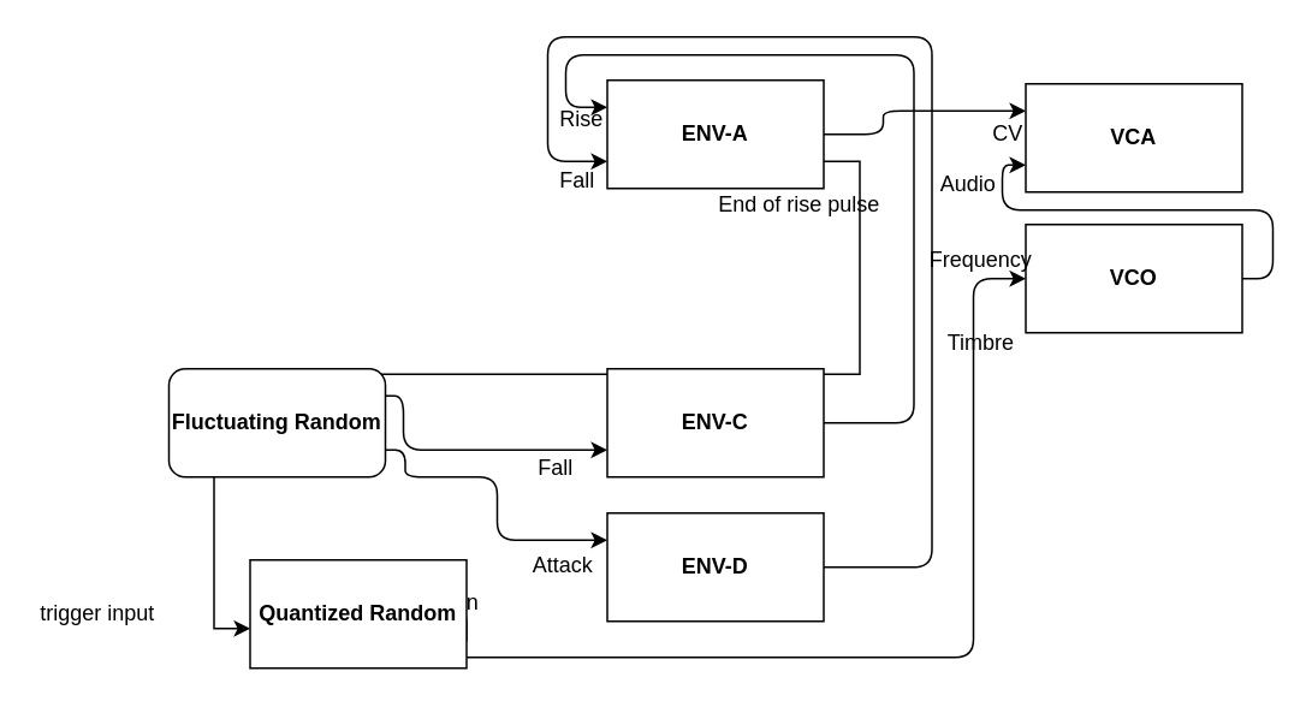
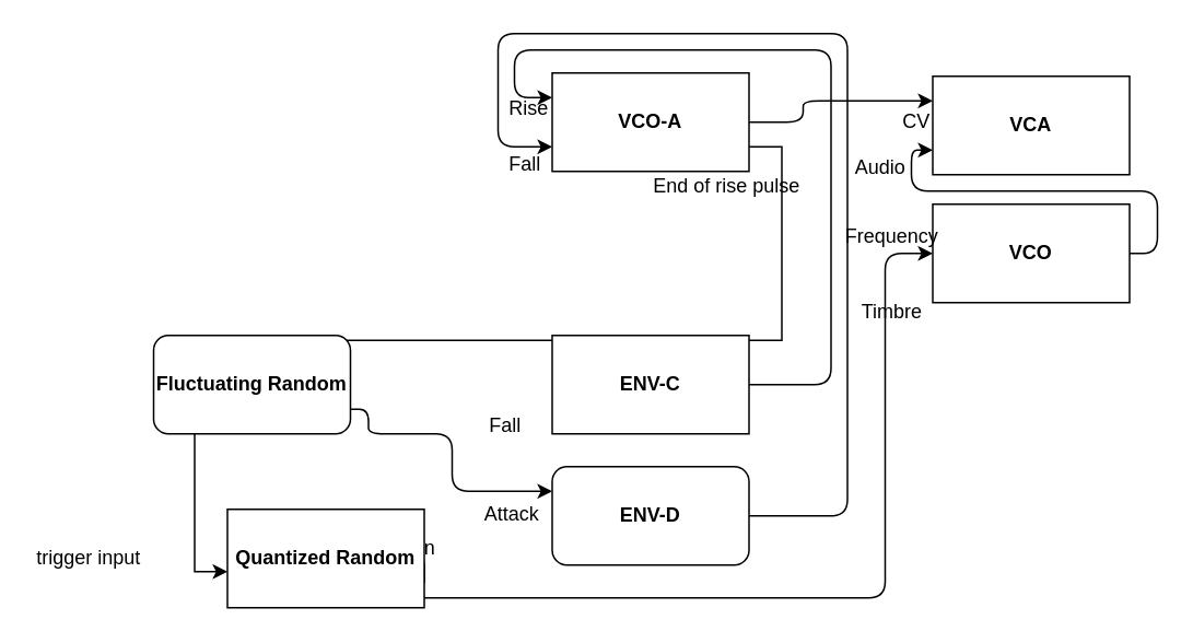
- <mxCell id="4" value="&lt;b&gt;ENV-A&lt;/b&gt;" style="rounded=0;whiteSpace=wrap;html=1;" parent="1" vertex="1"><mxGeometry x="336" y="44" width="120" height="60" as="geometry" /></mxCell>
+ <mxCell id="4" value="&lt;b&gt;VCO-A&lt;/b&gt;" style="rounded=0;whiteSpace=wrap;html=1;" parent="1" vertex="1"><mxGeometry x="336" y="44" width="120" height="60" as="geometry" /></mxCell>
- <mxCell id="13" value="" style="endArrow=classic;html=1;entryX=0;entryY=0.75;entryDx=0;entryDy=0;exitX=1;exitY=0.25;exitDx=0;exitDy=0;" parent="1" source="12" target="5" edge="1"><mxGeometry width="50" height="50" relative="1" as="geometry"><mxPoint x="223" y="220" as="sourcePoint" /><mxPoint x="93" y="430" as="targetPoint" /><Array as="points"><mxPoint x="223" y="219" /><mxPoint x="223" y="249" /></Array></mxGeometry></mxCell>
- <mxCell id="6" value="&lt;b&gt;ENV-D&lt;/b&gt;" style="rounded=0;whiteSpace=wrap;html=1;" parent="1" vertex="1"><mxGeometry x="336" y="284" width="120" height="60" as="geometry" /></mxCell>
+ <mxCell id="6" value="&lt;b&gt;ENV-D&lt;/b&gt;" style="whiteSpace=wrap;html=1;rounded=1;" parent="1" vertex="1"><mxGeometry x="336" y="284" width="120" height="60" as="geometry" /></mxCell>
